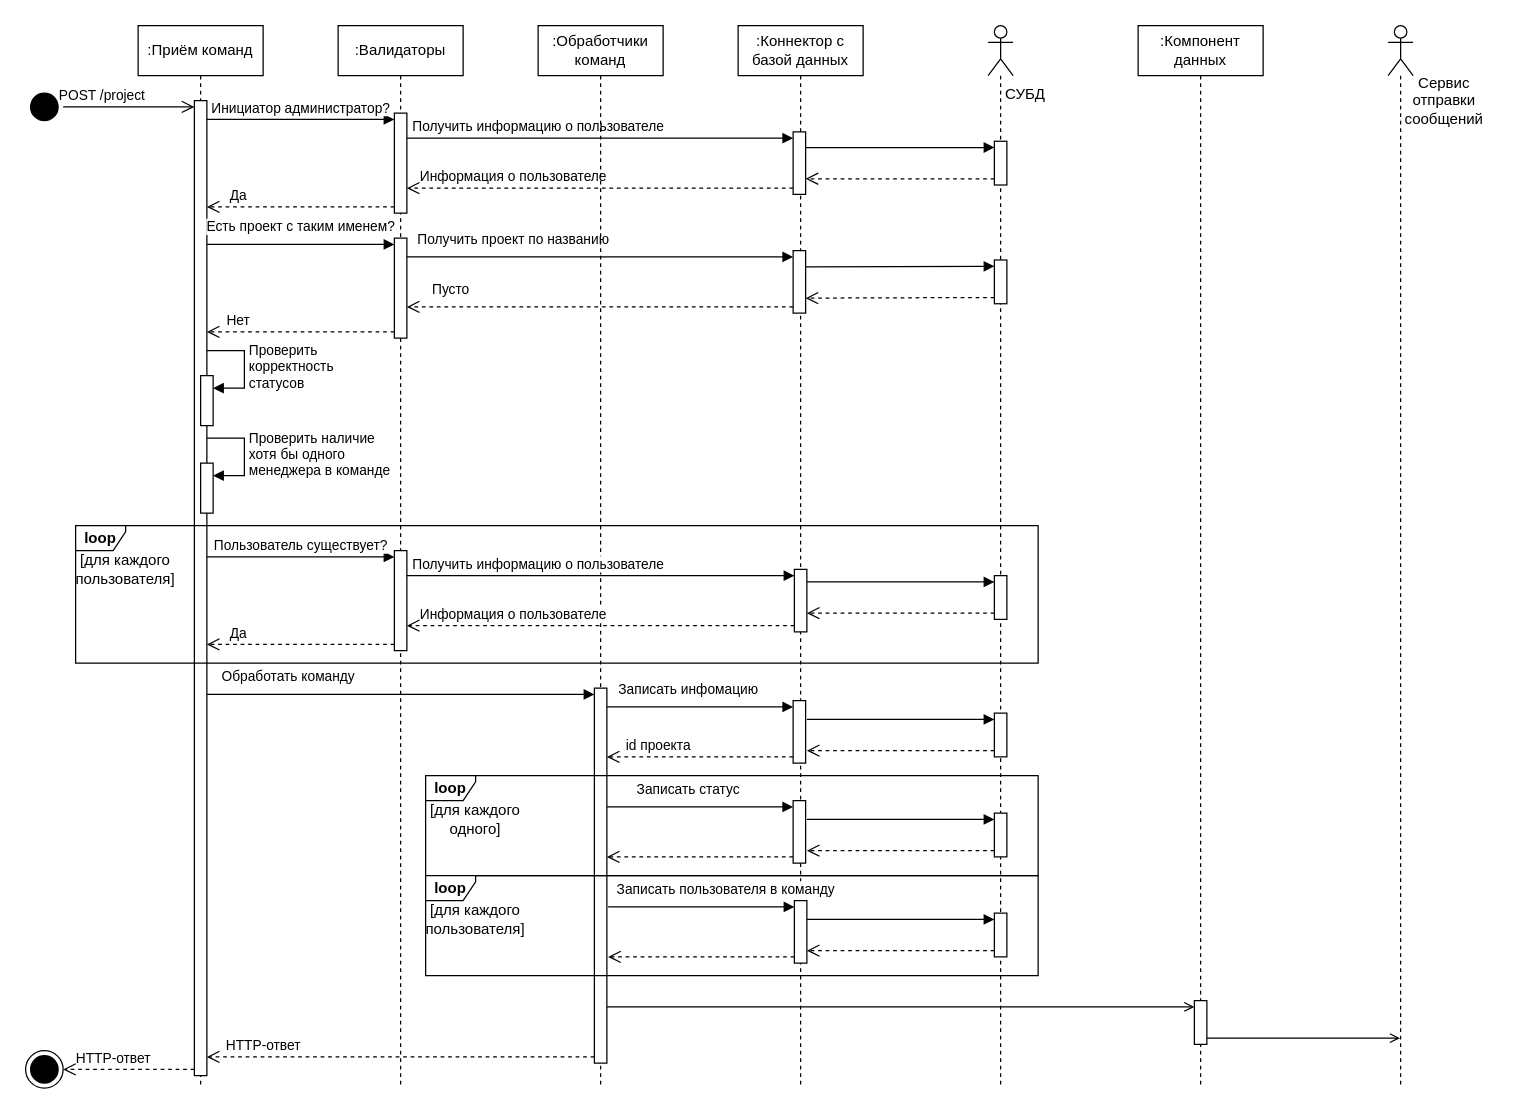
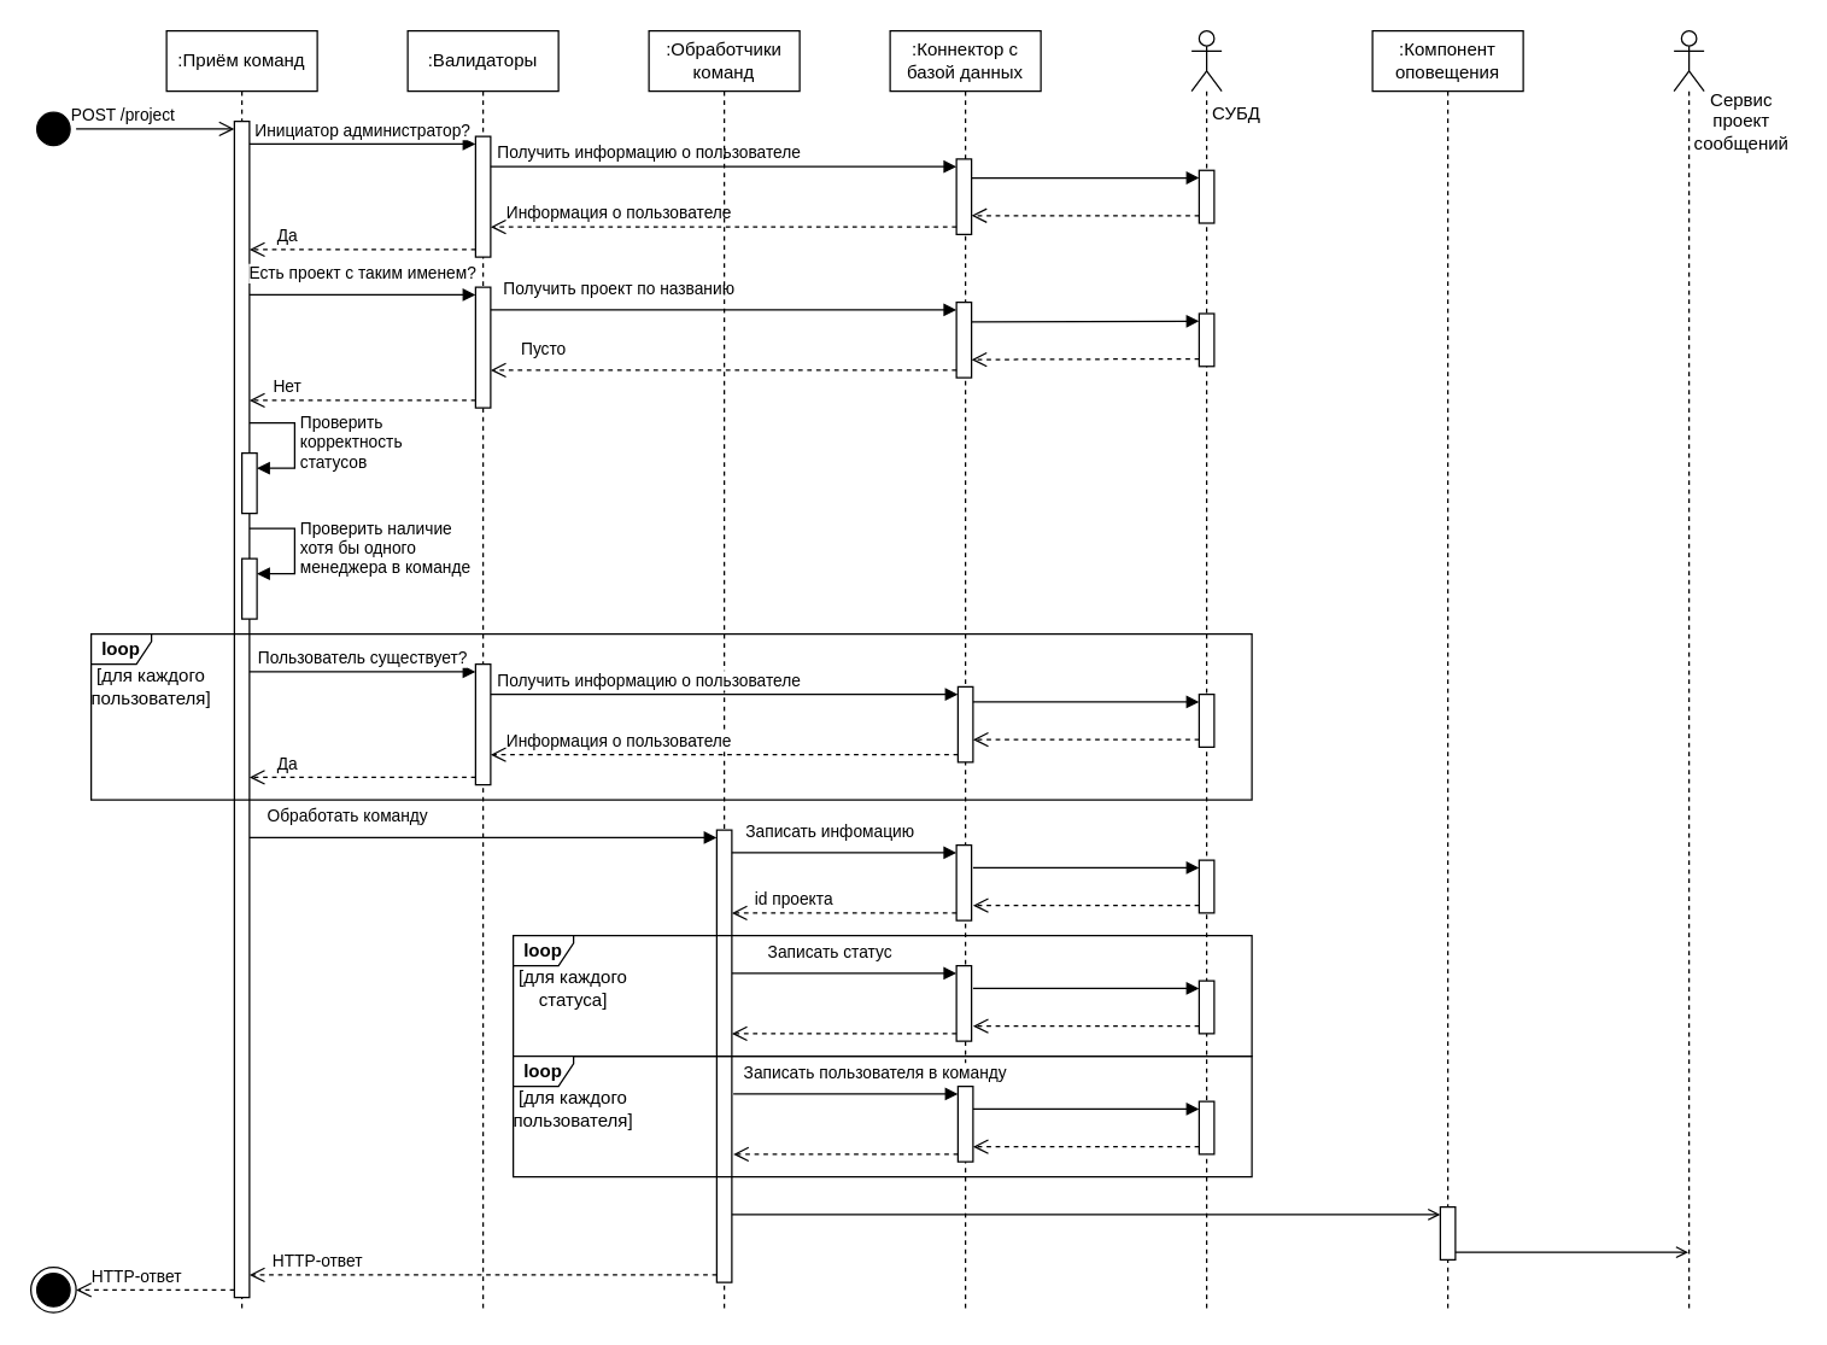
- <mxCell id="26" value=":Компонент данных" style="shape=umlLifeline;perimeter=lifelinePerimeter;whiteSpace=wrap;html=1;container=1;dropTarget=0;collapsible=0;recursiveResize=0;outlineConnect=0;portConstraint=eastwest;newEdgeStyle={&quot;curved&quot;:0,&quot;rounded&quot;:0};" parent="1" vertex="1"><mxGeometry x="910" y="20" width="100" height="850" as="geometry" /></mxCell>
+ <mxCell id="26" value=":Компонент оповещения" style="shape=umlLifeline;perimeter=lifelinePerimeter;whiteSpace=wrap;html=1;container=1;dropTarget=0;collapsible=0;recursiveResize=0;outlineConnect=0;portConstraint=eastwest;newEdgeStyle={&quot;curved&quot;:0,&quot;rounded&quot;:0};" parent="1" vertex="1"><mxGeometry x="910" y="20" width="100" height="850" as="geometry" /></mxCell>
- <mxCell id="45" value="Сервис отправки сообщений" style="text;html=1;align=center;verticalAlign=middle;whiteSpace=wrap;rounded=0;" parent="1" vertex="1"><mxGeometry x="1120" y="60" width="70" height="40" as="geometry" /></mxCell>
+ <mxCell id="45" value="Сервис проект сообщений" style="text;html=1;align=center;verticalAlign=middle;whiteSpace=wrap;rounded=0;" parent="1" vertex="1"><mxGeometry x="1120" y="60" width="70" height="40" as="geometry" /></mxCell>
- <mxCell id="70" value="[для каждого одного]" style="text;html=1;align=center;verticalAlign=middle;whiteSpace=wrap;rounded=0;" parent="1" vertex="1"><mxGeometry x="340" y="640" width="80" height="30" as="geometry" /></mxCell>
+ <mxCell id="70" value="[для каждого статуса]" style="text;html=1;align=center;verticalAlign=middle;whiteSpace=wrap;rounded=0;" parent="1" vertex="1"><mxGeometry x="340" y="640" width="80" height="30" as="geometry" /></mxCell>
